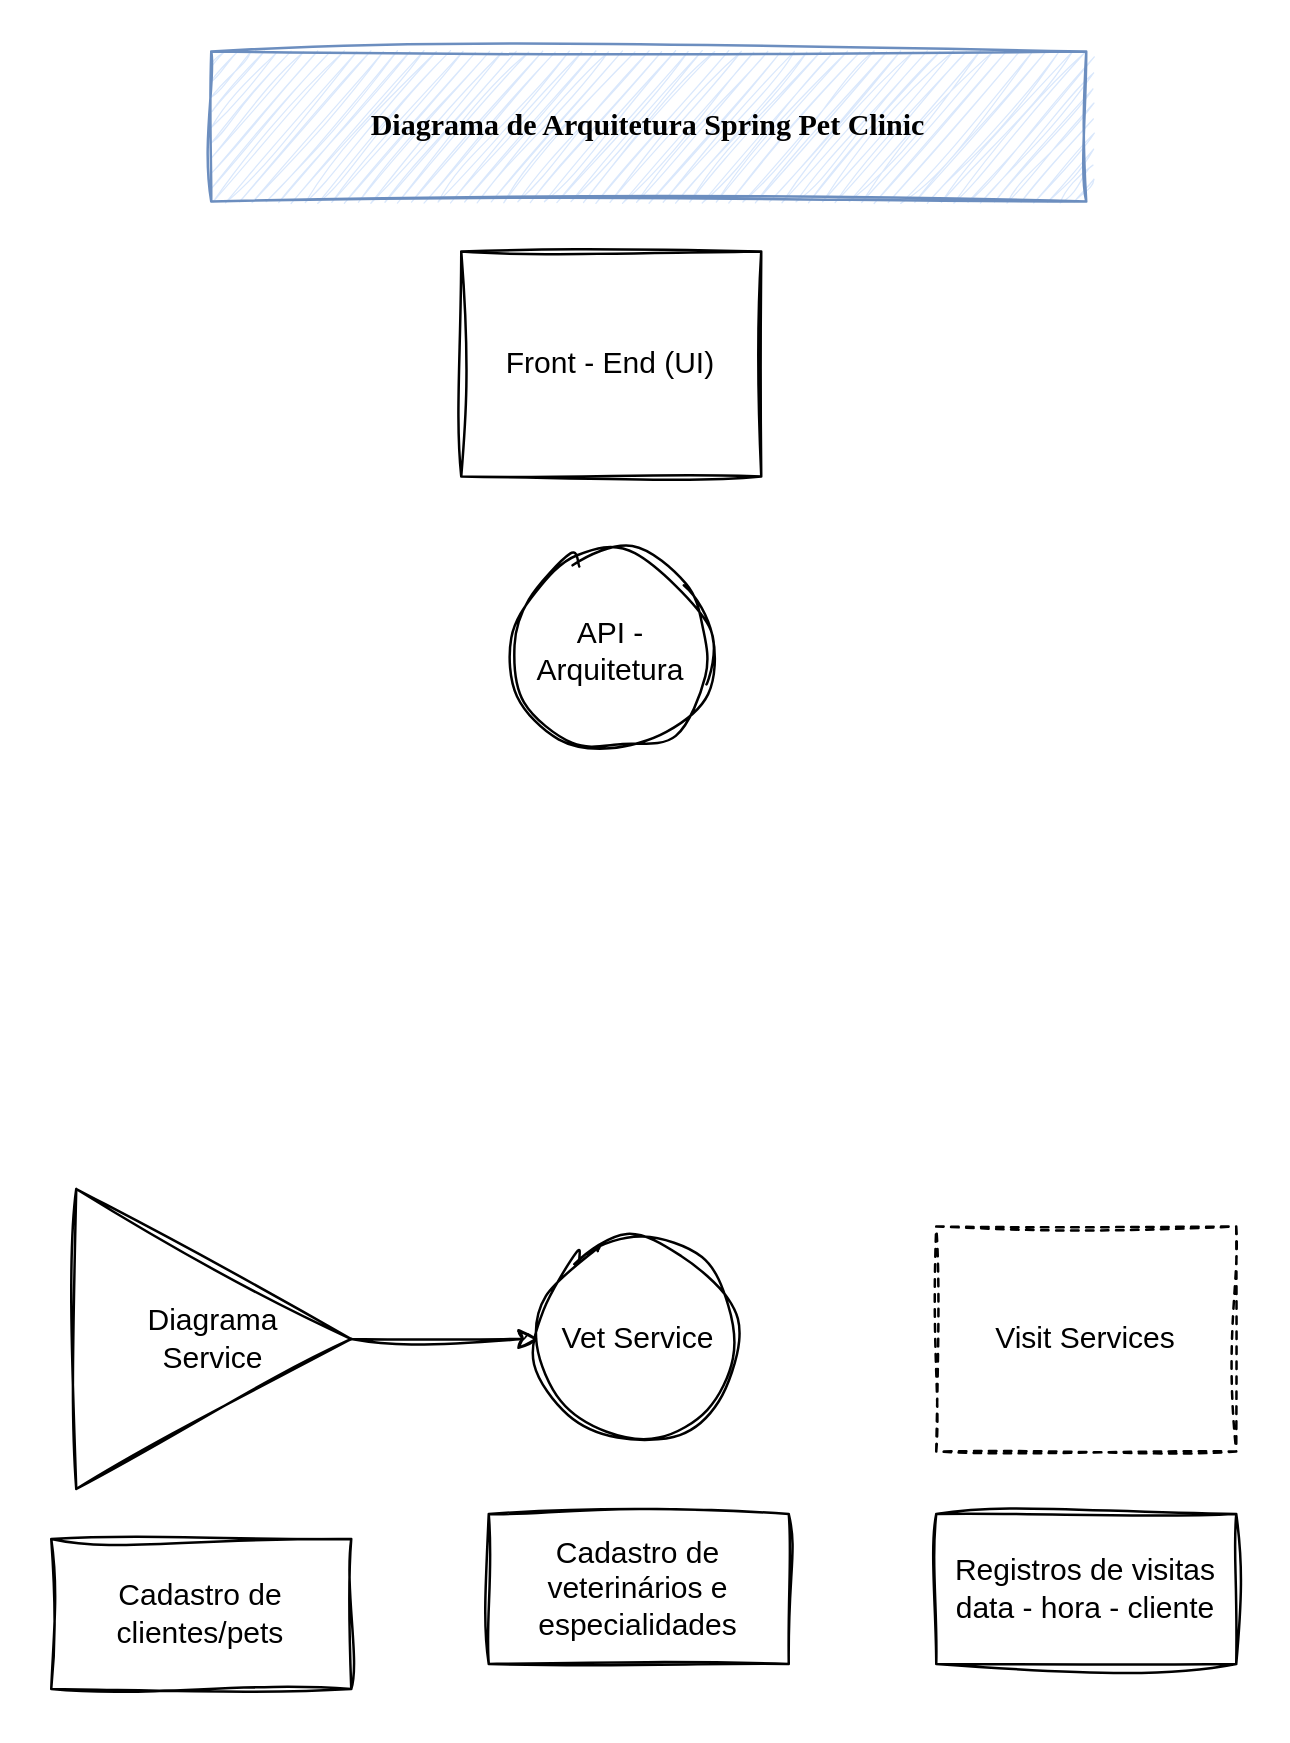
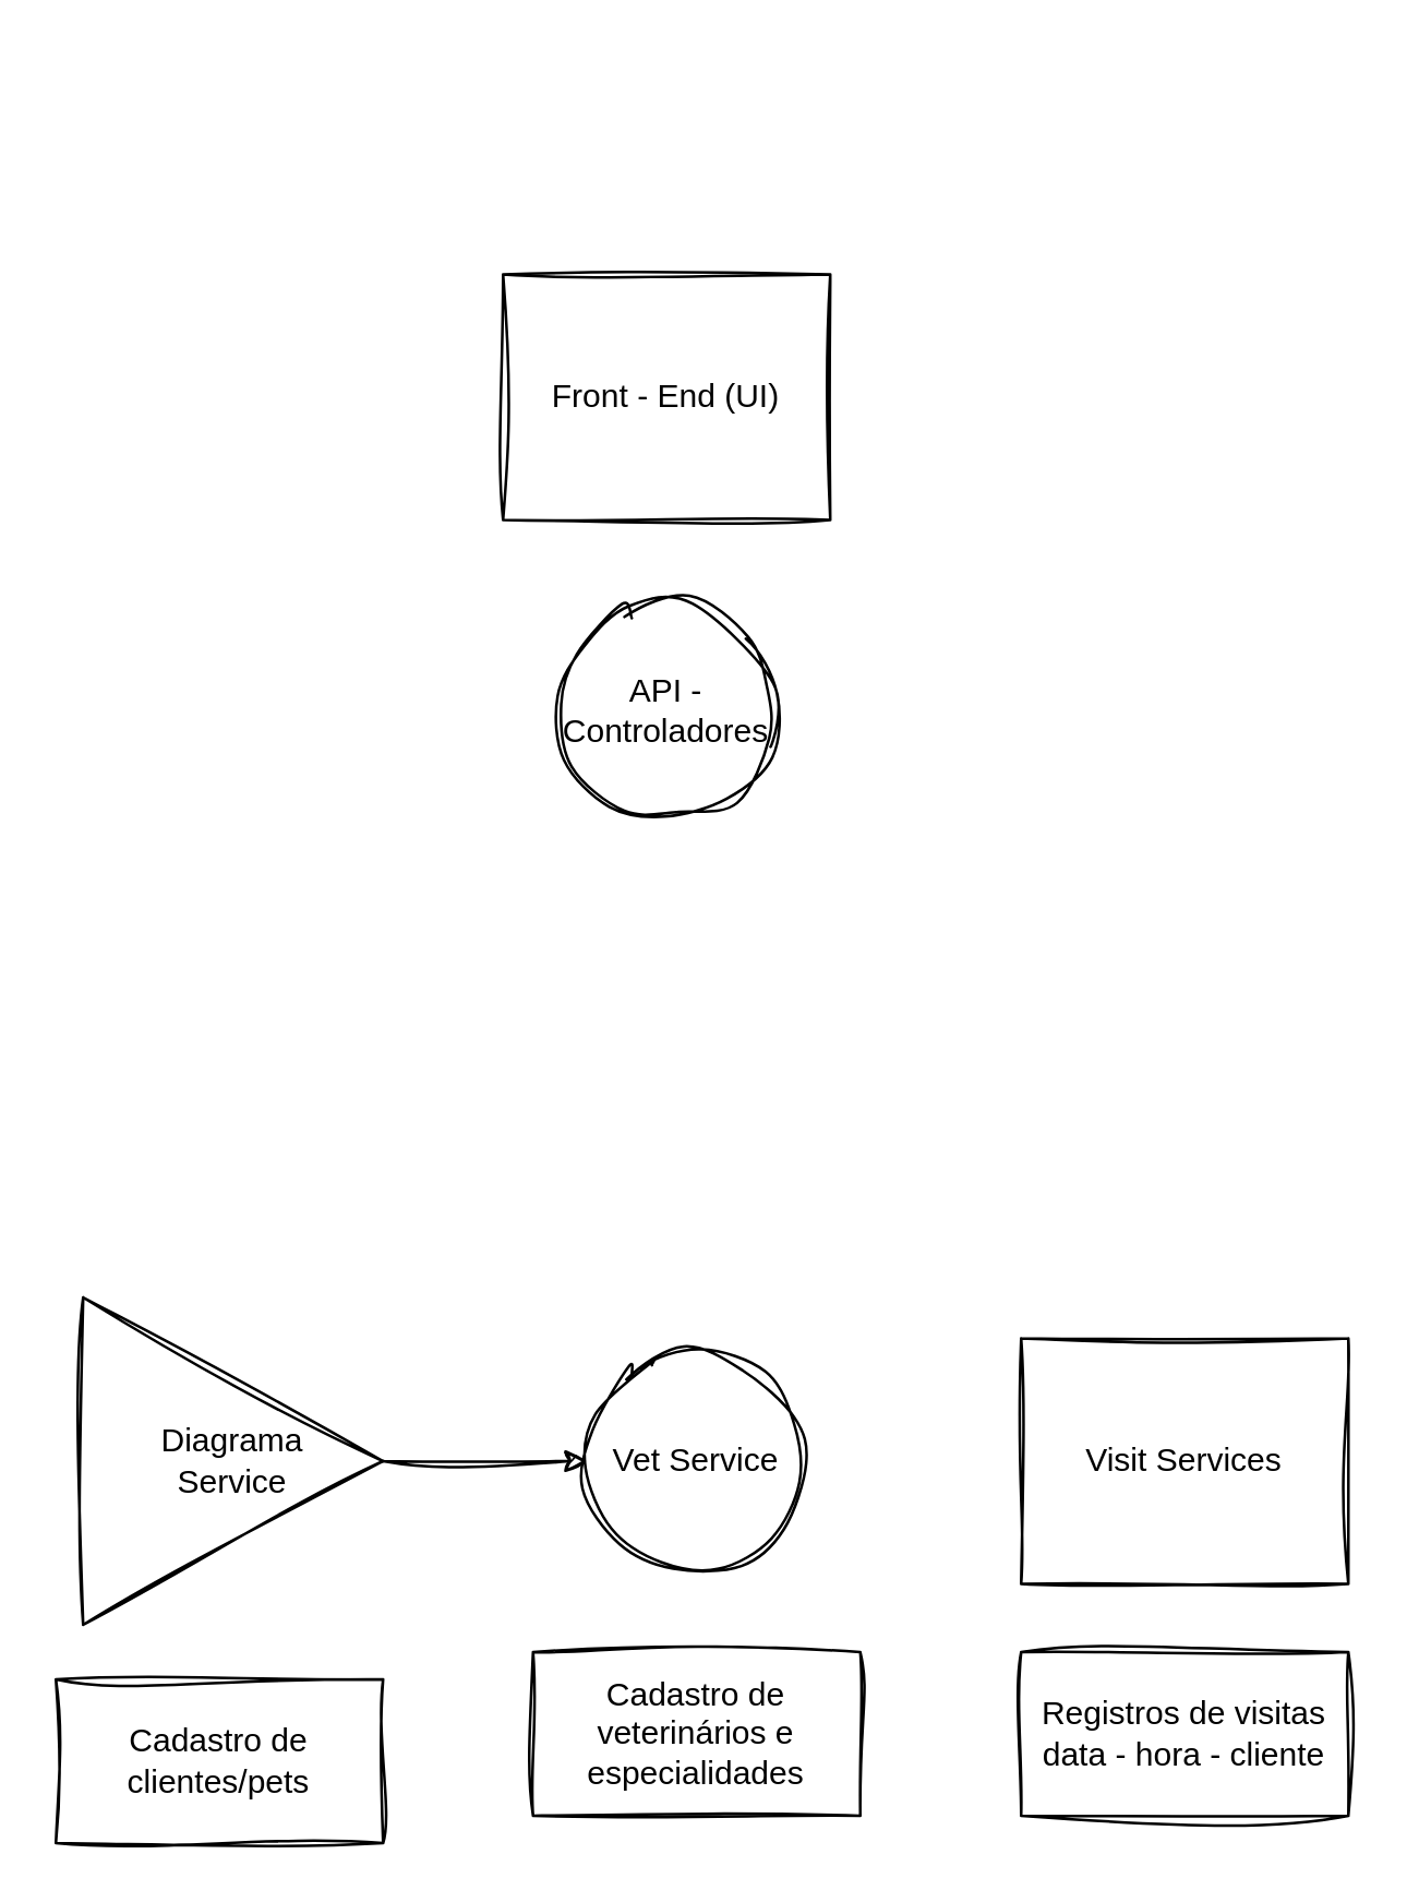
- <mxCell id="2" value="&lt;b&gt;&lt;font face=&quot;Comic Sans MS&quot;&gt;Diagrama de Arquitetura Spring Pet Clinic&lt;/font&gt;&lt;/b&gt;" style="rounded=0;whiteSpace=wrap;html=1;sketch=1;curveFitting=1;jiggle=2;labelBackgroundColor=none;fillColor=#dae8fc;strokeColor=#6c8ebf;" vertex="1" parent="1"><mxGeometry x="84" y="20" width="350" height="60" as="geometry" /></mxCell>
- <mxCell id="11" value="API - Arquitetura" style="ellipse;whiteSpace=wrap;html=1;rounded=0;sketch=1;curveFitting=1;jiggle=2;labelBackgroundColor=none;" vertex="1" parent="1"><mxGeometry x="204" y="220" width="80" height="80" as="geometry" /></mxCell>
+ <mxCell id="11" value="API - Controladores" style="ellipse;whiteSpace=wrap;html=1;rounded=0;sketch=1;curveFitting=1;jiggle=2;labelBackgroundColor=none;" vertex="1" parent="1"><mxGeometry x="204" y="220" width="80" height="80" as="geometry" /></mxCell>
- <mxCell id="8" value="Visit Services" style="whiteSpace=wrap;html=1;rounded=0;sketch=1;curveFitting=1;jiggle=2;labelBackgroundColor=none;dashed=1;" vertex="1" parent="1"><mxGeometry x="374" y="490" width="120" height="90" as="geometry" /></mxCell>
+ <mxCell id="8" value="Visit Services" style="whiteSpace=wrap;html=1;rounded=0;sketch=1;curveFitting=1;jiggle=2;labelBackgroundColor=none;" vertex="1" parent="1"><mxGeometry x="374" y="490" width="120" height="90" as="geometry" /></mxCell>
